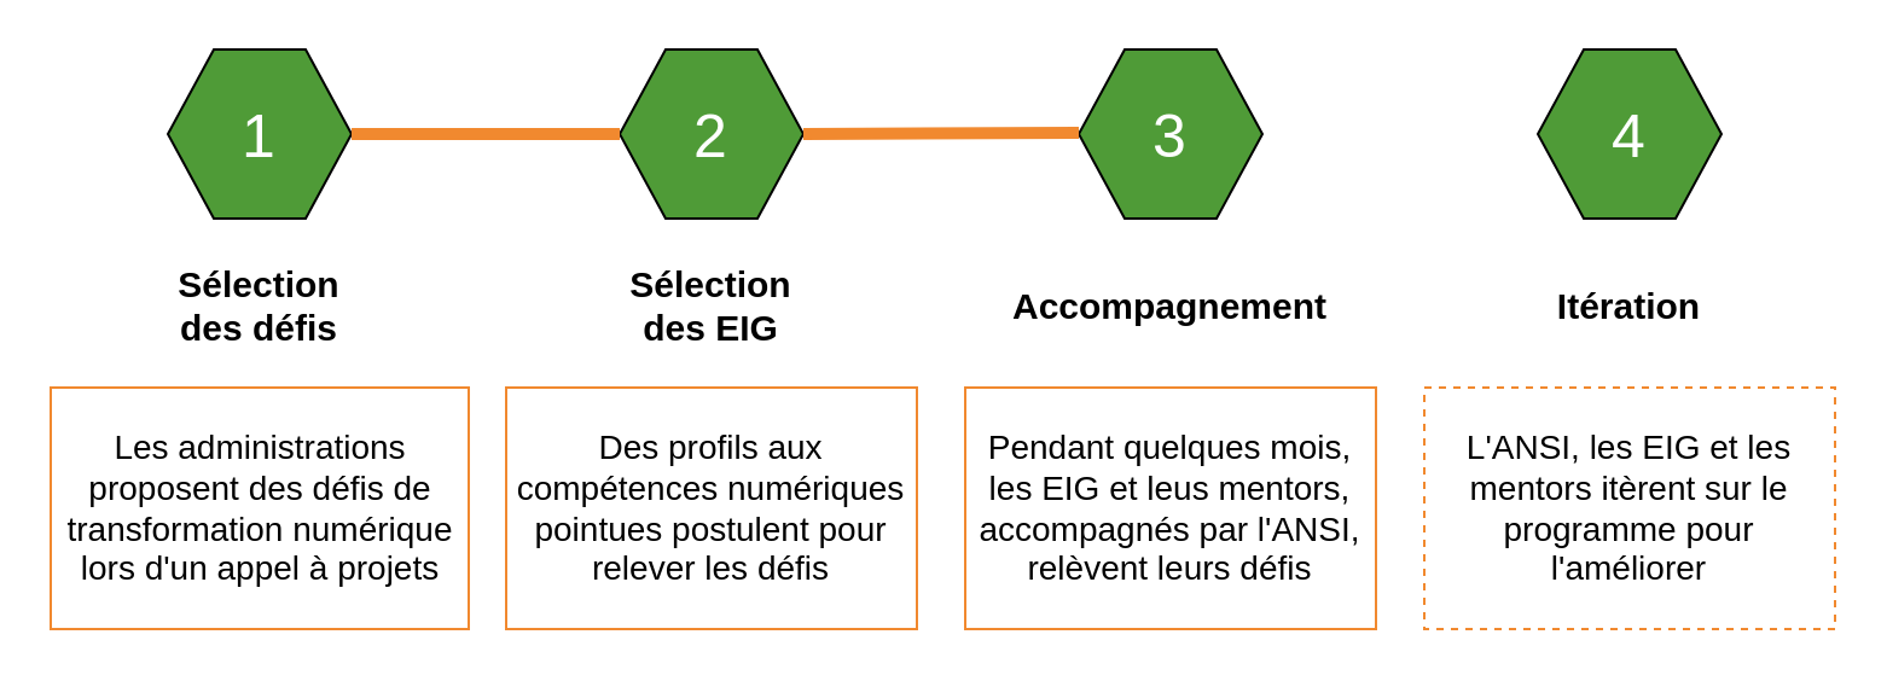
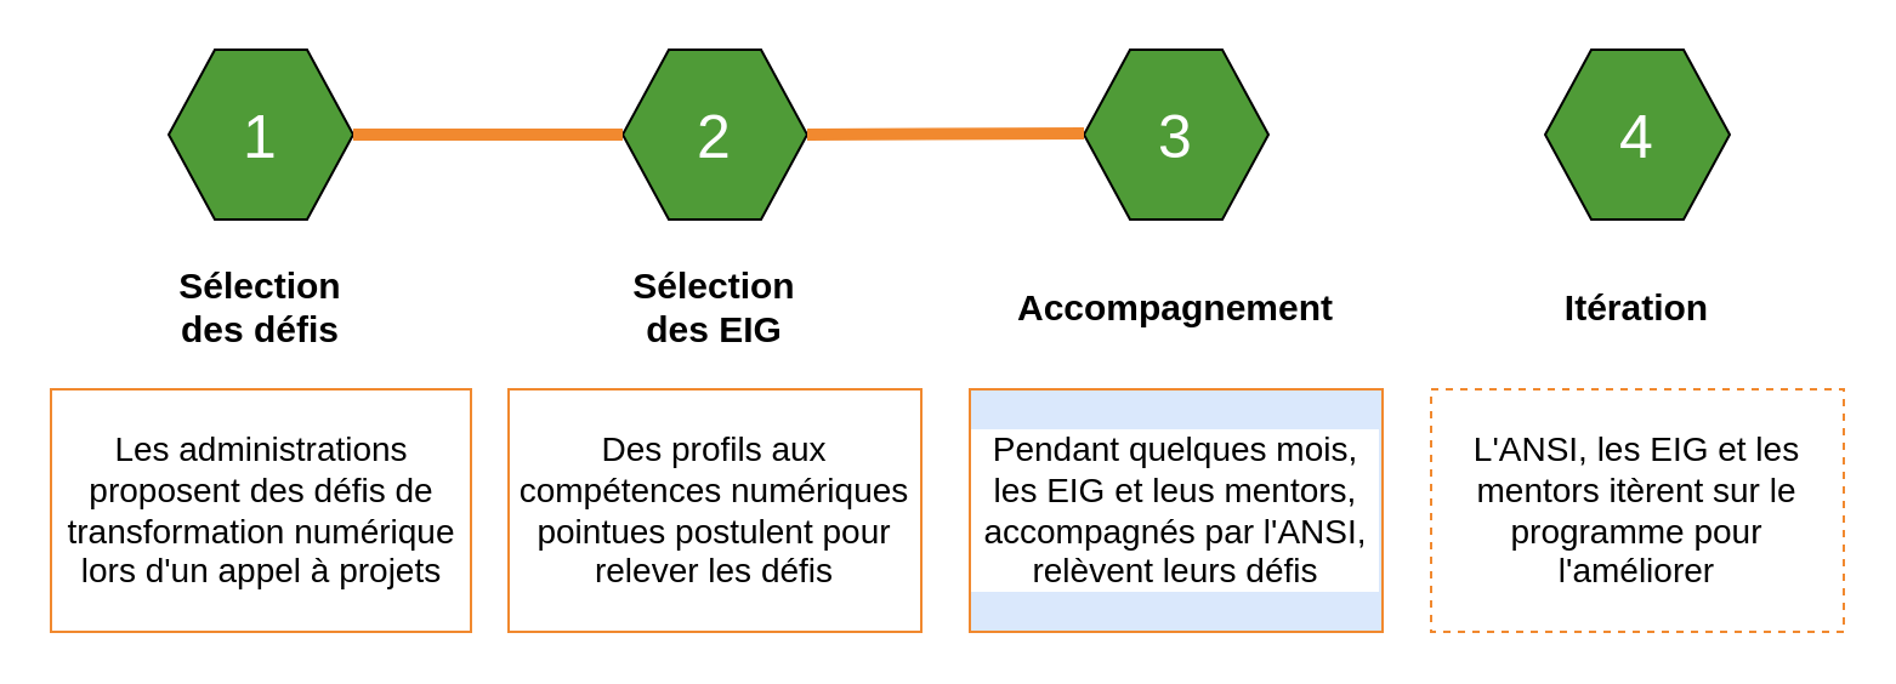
- <mxCell id="8" value="&lt;span style=&quot;white-space: normal ; font-size: 14px&quot;&gt;Pendant quelques mois, les EIG et leus mentors, accompagnés par l'ANSI, relèvent leurs défis&lt;/span&gt;" style="rounded=0;whiteSpace=wrap;html=1;labelBackgroundColor=#ffffff;strokeColor=#F1892F;fillColor=#FFFFFF;fontSize=14;fontColor=#000;" vertex="1" parent="1"><mxGeometry x="399" y="160" width="170" height="100" as="geometry" /></mxCell>
+ <mxCell id="8" value="&lt;span style=&quot;white-space: normal ; font-size: 14px&quot;&gt;Pendant quelques mois, les EIG et leus mentors, accompagnés par l'ANSI, relèvent leurs défis&lt;/span&gt;" style="rounded=0;whiteSpace=wrap;html=1;labelBackgroundColor=#ffffff;strokeColor=#F1892F;fillColor=#dae8fc;fontSize=14;fontColor=#000;" vertex="1" parent="1"><mxGeometry x="399" y="160" width="170" height="100" as="geometry" /></mxCell>
